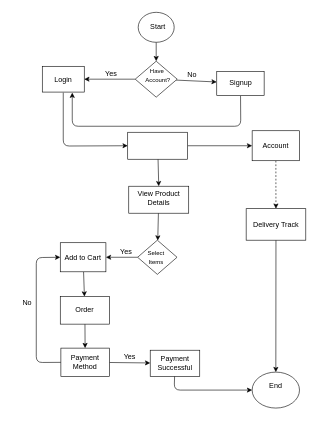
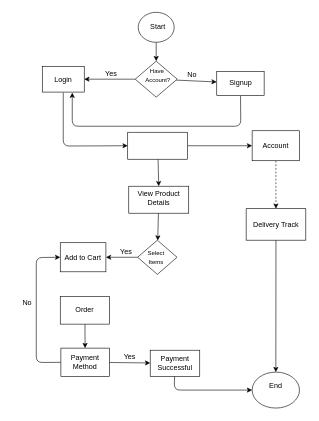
- <mxCell id="26" value="" style="edgeStyle=none;html=1;" edge="1" parent="1" source="27" target="29"><mxGeometry relative="1" as="geometry" /></mxCell>
